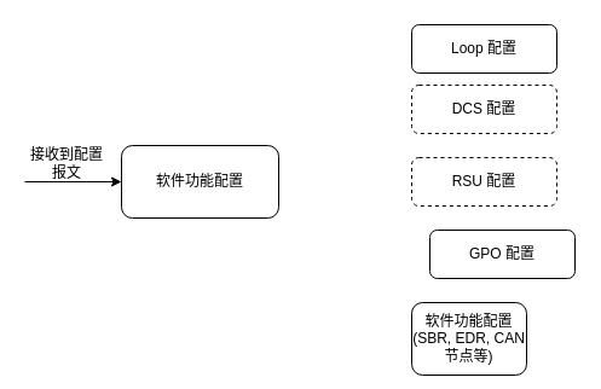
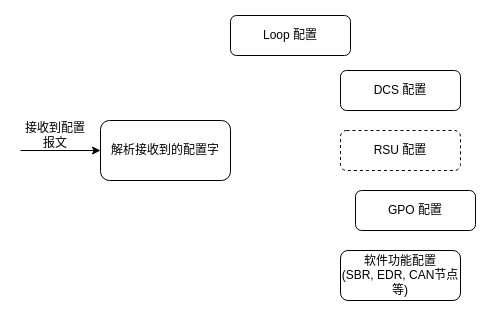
- <mxCell id="5" value="Loop 配置" style="rounded=1;whiteSpace=wrap;html=1;" vertex="1" parent="1"><mxGeometry x="340" y="20" width="120" height="40" as="geometry" /></mxCell>
+ <mxCell id="5" value="Loop 配置" style="rounded=1;whiteSpace=wrap;html=1;" vertex="1" parent="1"><mxGeometry x="230" y="15" width="120" height="40" as="geometry" /></mxCell>
- <mxCell id="6" value="DCS 配置" style="rounded=1;whiteSpace=wrap;html=1;dashed=1;" vertex="1" parent="1"><mxGeometry x="340" y="70" width="120" height="40" as="geometry" /></mxCell>
+ <mxCell id="6" value="DCS 配置" style="rounded=1;whiteSpace=wrap;html=1;" vertex="1" parent="1"><mxGeometry x="340" y="70" width="120" height="40" as="geometry" /></mxCell>
- <mxCell id="3" value="软件功能配置" style="rounded=1;whiteSpace=wrap;html=1;" vertex="1" parent="1"><mxGeometry x="100" y="120" width="130" height="60" as="geometry" /></mxCell>
+ <mxCell id="3" value="解析接收到的配置字" style="rounded=1;whiteSpace=wrap;html=1;" vertex="1" parent="1"><mxGeometry x="100" y="120" width="130" height="60" as="geometry" /></mxCell>
- <mxCell id="9" value="软件功能配置&lt;div&gt;(SBR, EDR, CAN节点等)&lt;/div&gt;" style="rounded=1;whiteSpace=wrap;html=1;" vertex="1" parent="1"><mxGeometry x="340" y="250" width="95" height="60" as="geometry" /></mxCell>
+ <mxCell id="9" value="软件功能配置&lt;div&gt;(SBR, EDR, CAN节点等)&lt;/div&gt;" style="rounded=1;whiteSpace=wrap;html=1;" vertex="1" parent="1"><mxGeometry x="340" y="250" width="120" height="50" as="geometry" /></mxCell>
